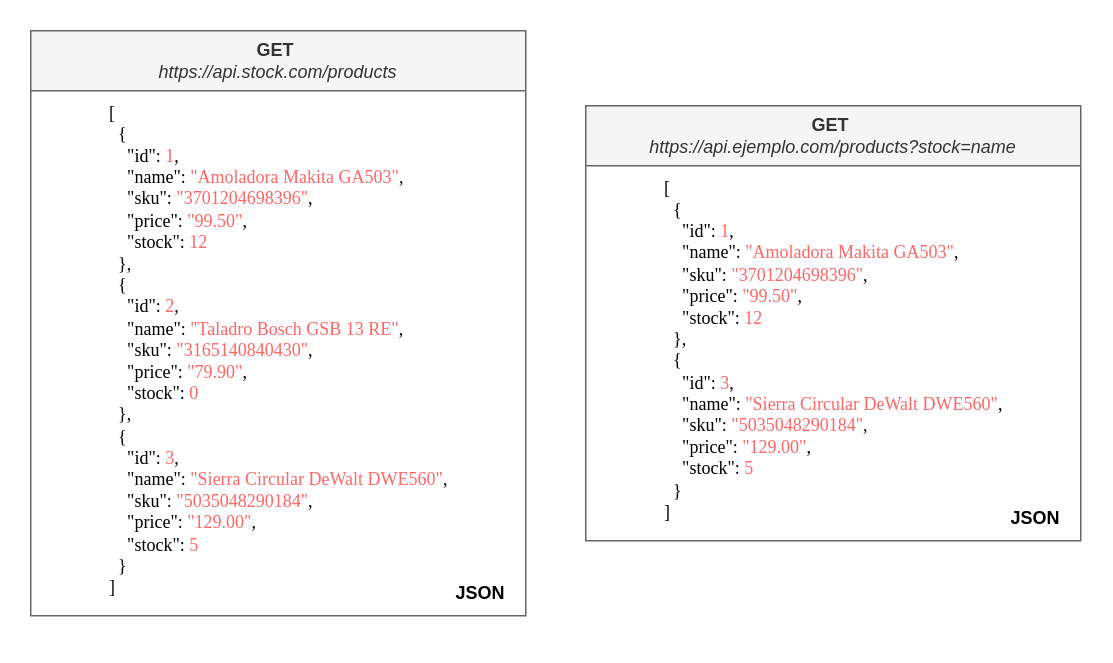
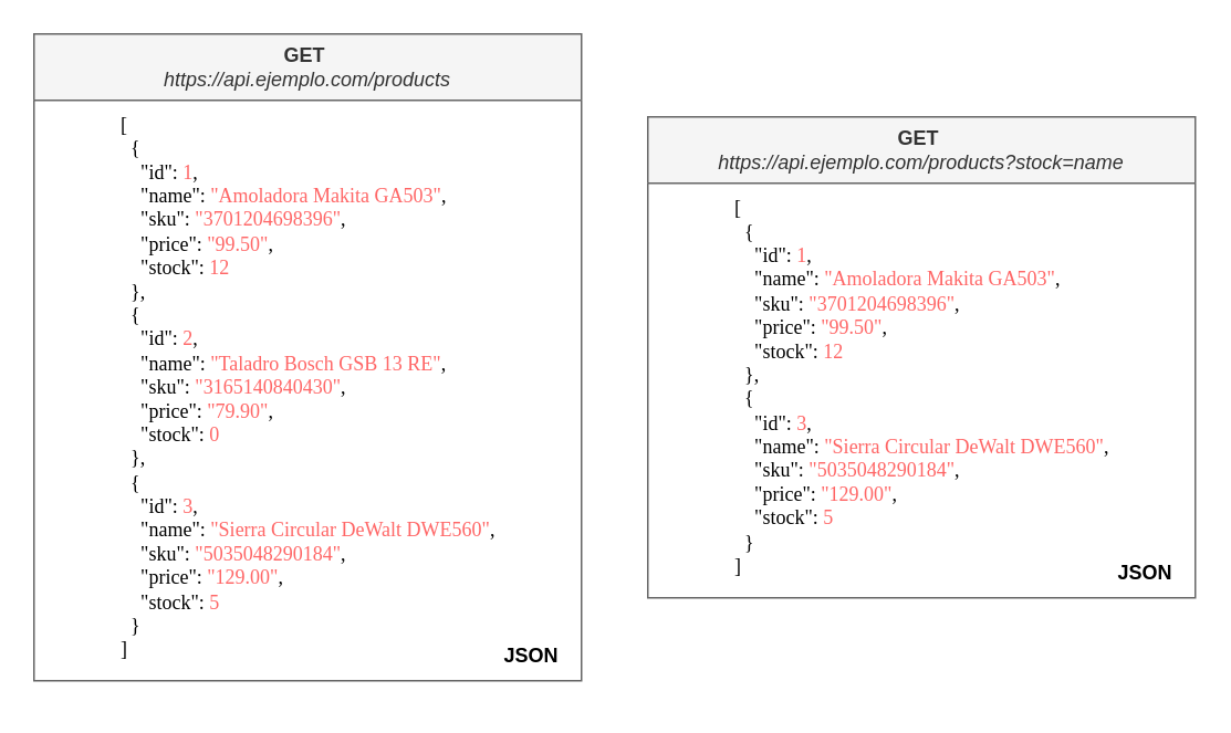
- <mxCell id="2" value="GET&amp;nbsp;&lt;br&gt;&lt;i style=&quot;font-weight: 400;&quot;&gt;https://api.stock.com/products&lt;/i&gt;" style="swimlane;whiteSpace=wrap;html=1;startSize=40;fillColor=#f5f5f5;fontColor=#333333;strokeColor=#666666;" vertex="1" parent="1"><mxGeometry x="20" y="20" width="330" height="390" as="geometry" /></mxCell>
+ <mxCell id="2" value="GET&amp;nbsp;&lt;br&gt;&lt;i style=&quot;font-weight: 400;&quot;&gt;https://api.ejemplo.com/products&lt;/i&gt;" style="swimlane;whiteSpace=wrap;html=1;startSize=40;fillColor=#f5f5f5;fontColor=#333333;strokeColor=#666666;" vertex="1" parent="1"><mxGeometry x="20" y="20" width="330" height="390" as="geometry" /></mxCell>
